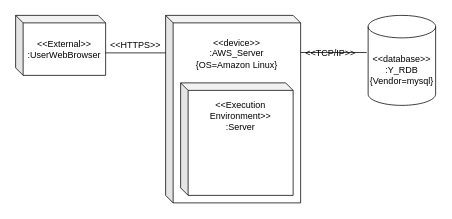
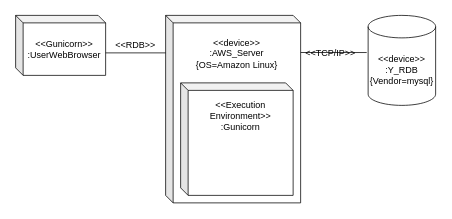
- <mxCell id="7" value="&amp;lt;&amp;lt;HTTPS&amp;gt;&amp;gt;" style="text;html=1;strokeColor=none;fillColor=none;align=center;verticalAlign=middle;whiteSpace=wrap;rounded=0;" vertex="1" parent="1"><mxGeometry x="150" y="45" width="60" height="30" as="geometry" /></mxCell>
+ <mxCell id="7" value="&amp;lt;&amp;lt;RDB&amp;gt;&amp;gt;" style="text;html=1;strokeColor=none;fillColor=none;align=center;verticalAlign=middle;whiteSpace=wrap;rounded=0;" vertex="1" parent="1"><mxGeometry x="150" y="45" width="60" height="30" as="geometry" /></mxCell>
- <mxCell id="2" value="&amp;lt;&amp;lt;External&amp;gt;&amp;gt;&lt;br&gt;:UserWebBrowser" style="shape=cube;whiteSpace=wrap;html=1;boundedLbl=1;backgroundOutline=1;darkOpacity=0.05;darkOpacity2=0.1;size=10;" vertex="1" parent="1"><mxGeometry x="20" y="20" width="120" height="80" as="geometry" /></mxCell>
+ <mxCell id="2" value="&amp;lt;&amp;lt;Gunicorn&amp;gt;&amp;gt;&lt;br&gt;:UserWebBrowser" style="shape=cube;whiteSpace=wrap;html=1;boundedLbl=1;backgroundOutline=1;darkOpacity=0.05;darkOpacity2=0.1;size=10;" vertex="1" parent="1"><mxGeometry x="20" y="20" width="120" height="80" as="geometry" /></mxCell>
- <mxCell id="5" value="&amp;lt;&amp;lt;database&amp;gt;&amp;gt;&lt;br&gt;:Y_RDB&lt;br&gt;{Vendor=mysql}" style="shape=cylinder3;whiteSpace=wrap;html=1;boundedLbl=1;backgroundOutline=1;size=15;" vertex="1" parent="1"><mxGeometry x="490" y="20" width="90" height="120" as="geometry" /></mxCell>
+ <mxCell id="5" value="&amp;lt;&amp;lt;device&amp;gt;&amp;gt;&lt;br&gt;:Y_RDB&lt;br&gt;{Vendor=mysql}" style="shape=cylinder3;whiteSpace=wrap;html=1;boundedLbl=1;backgroundOutline=1;size=15;" vertex="1" parent="1"><mxGeometry x="490" y="20" width="90" height="120" as="geometry" /></mxCell>
- <mxCell id="4" value="&amp;lt;&amp;lt;Execution Environment&amp;gt;&amp;gt;&lt;br&gt;:Server&lt;br&gt;&lt;br&gt;&lt;br&gt;&lt;br&gt;&lt;br&gt;&lt;br&gt;" style="shape=cube;whiteSpace=wrap;html=1;boundedLbl=1;backgroundOutline=1;darkOpacity=0.05;darkOpacity2=0.1;size=10;" vertex="1" parent="1"><mxGeometry x="240" y="110" width="150" height="150" as="geometry" /></mxCell>
+ <mxCell id="4" value="&amp;lt;&amp;lt;Execution Environment&amp;gt;&amp;gt;&lt;br&gt;:Gunicorn&lt;br&gt;&lt;br&gt;&lt;br&gt;&lt;br&gt;&lt;br&gt;&lt;br&gt;" style="shape=cube;whiteSpace=wrap;html=1;boundedLbl=1;backgroundOutline=1;darkOpacity=0.05;darkOpacity2=0.1;size=10;" vertex="1" parent="1"><mxGeometry x="240" y="110" width="150" height="150" as="geometry" /></mxCell>
